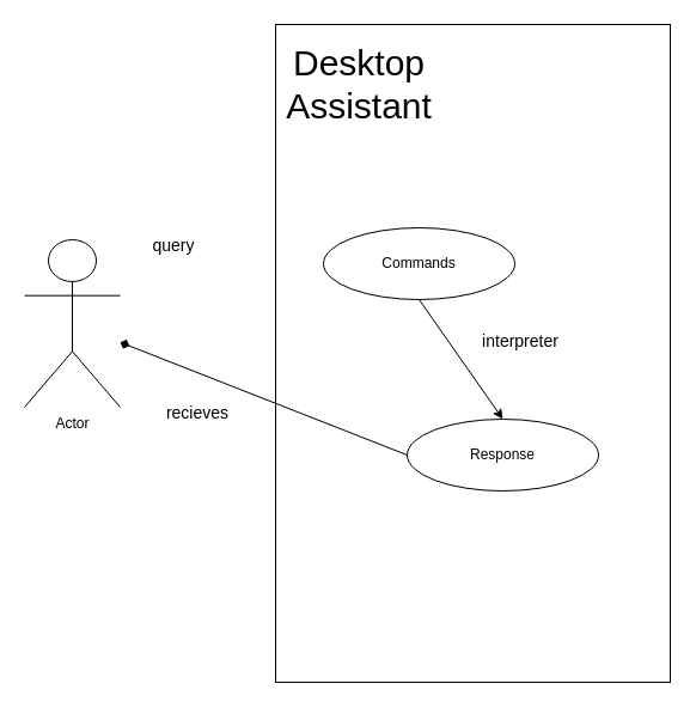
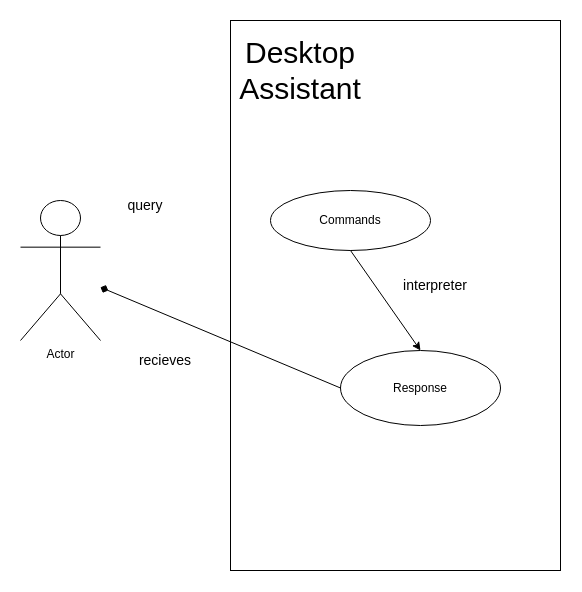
- <mxCell id="10" value="recieves" style="text;html=1;strokeColor=none;fillColor=none;align=center;verticalAlign=middle;whiteSpace=wrap;rounded=0;fontSize=14;" vertex="1" parent="1"><mxGeometry x="110" y="330" width="110" height="30" as="geometry" /></mxCell>
+ <mxCell id="10" value="recieves" style="text;html=1;strokeColor=none;fillColor=none;align=center;verticalAlign=middle;whiteSpace=wrap;rounded=0;fontSize=14;" vertex="1" parent="1"><mxGeometry x="110" y="345" width="110" height="30" as="geometry" /></mxCell>
- <mxCell id="4" value="Response" style="ellipse;whiteSpace=wrap;html=1;align=center;" vertex="1" parent="1"><mxGeometry x="340" y="350" width="160" height="60" as="geometry" /></mxCell>
+ <mxCell id="4" value="Response" style="ellipse;whiteSpace=wrap;html=1;align=center;" vertex="1" parent="1"><mxGeometry x="340" y="350" width="160" height="75" as="geometry" /></mxCell>
